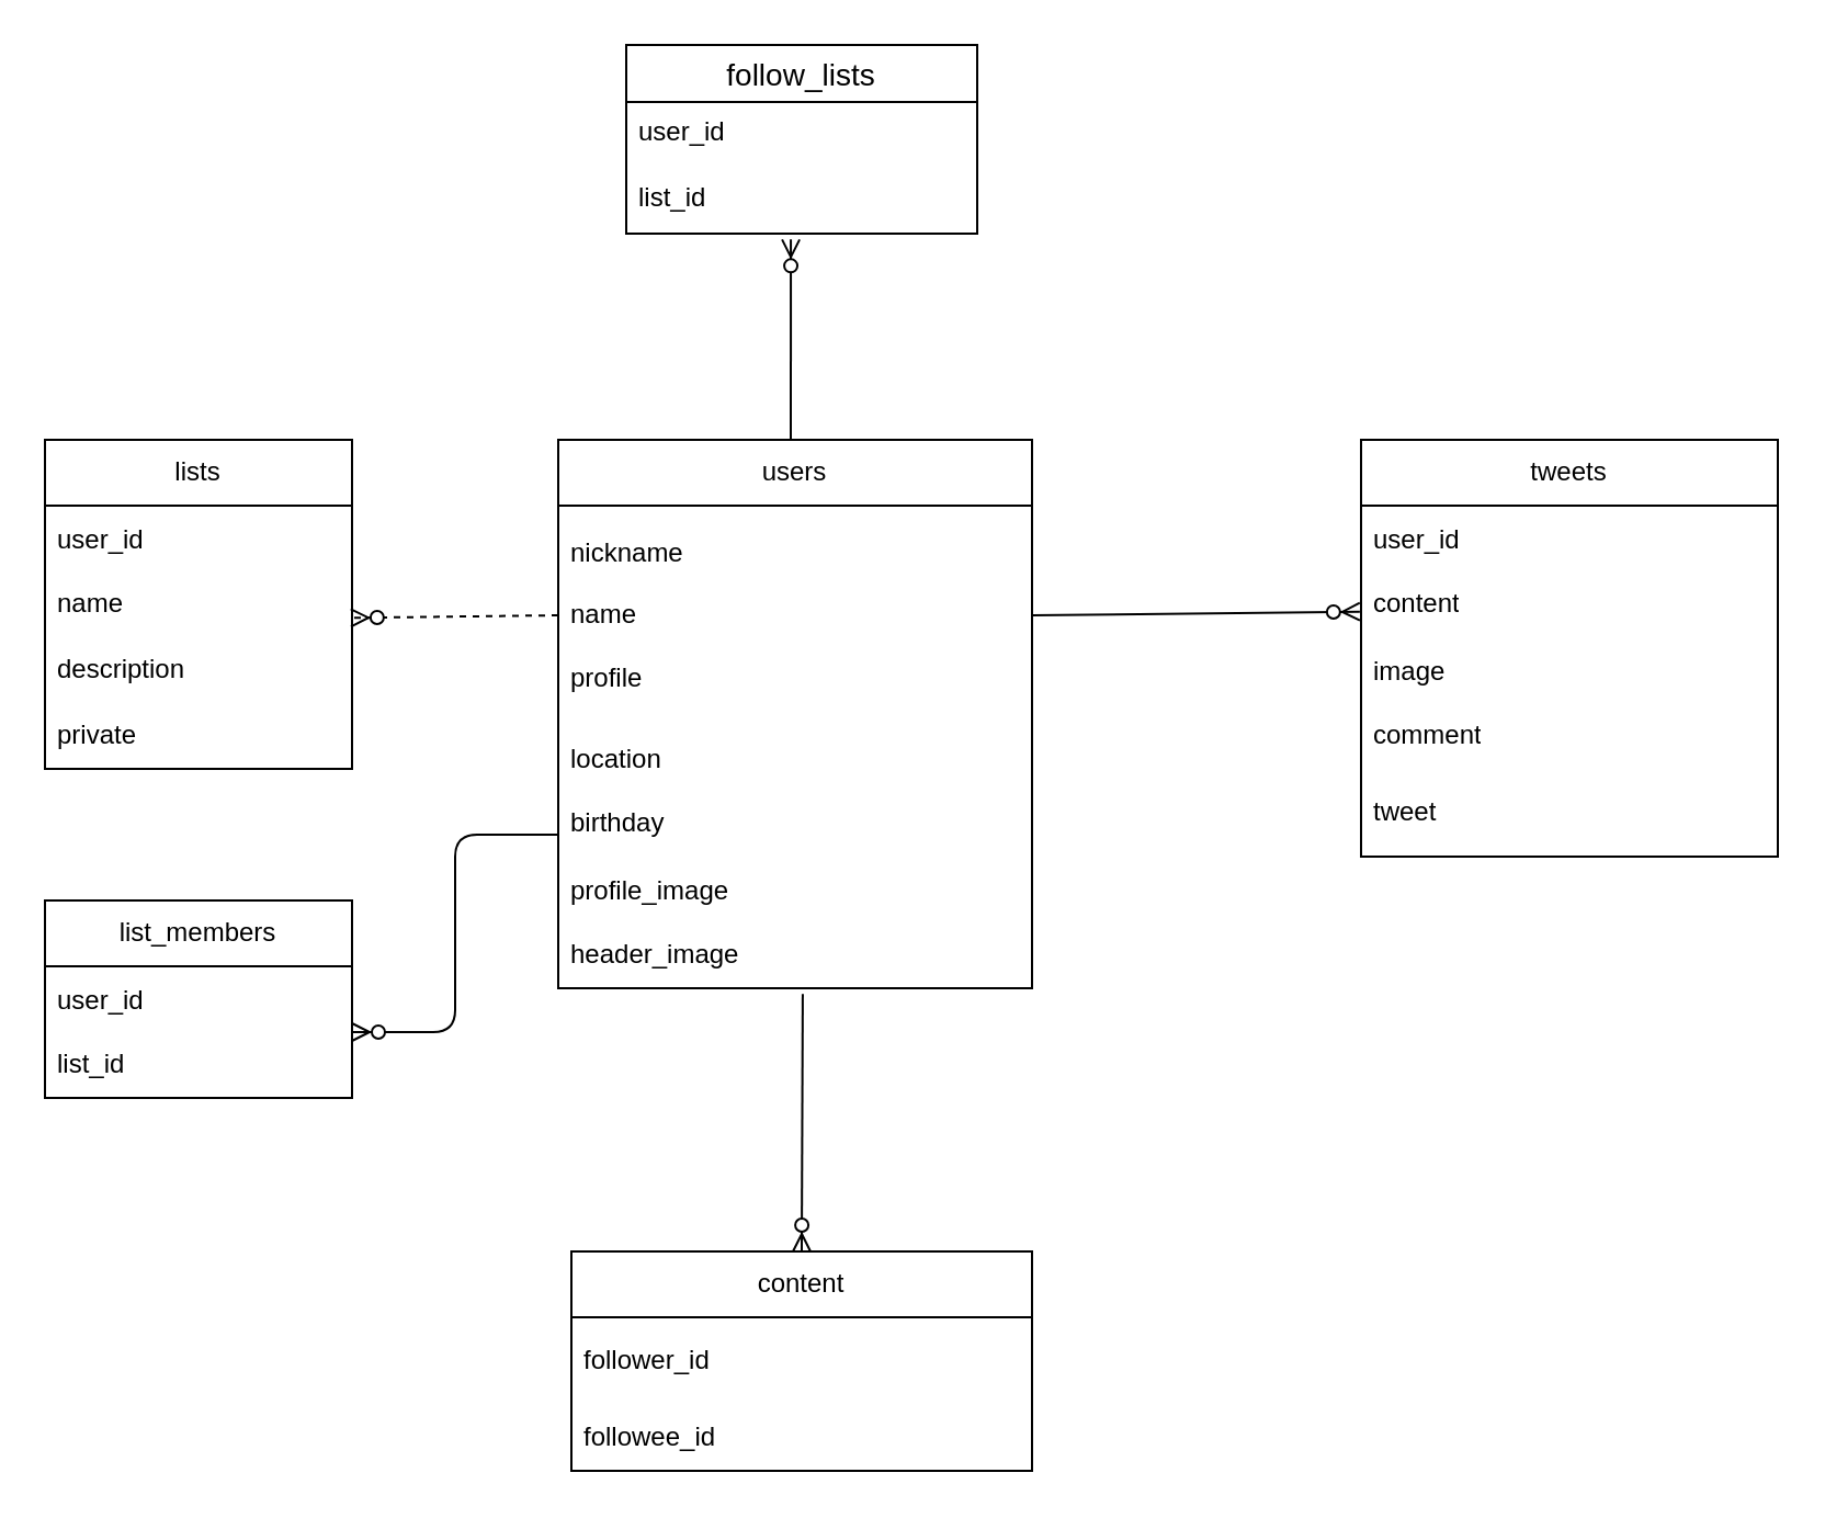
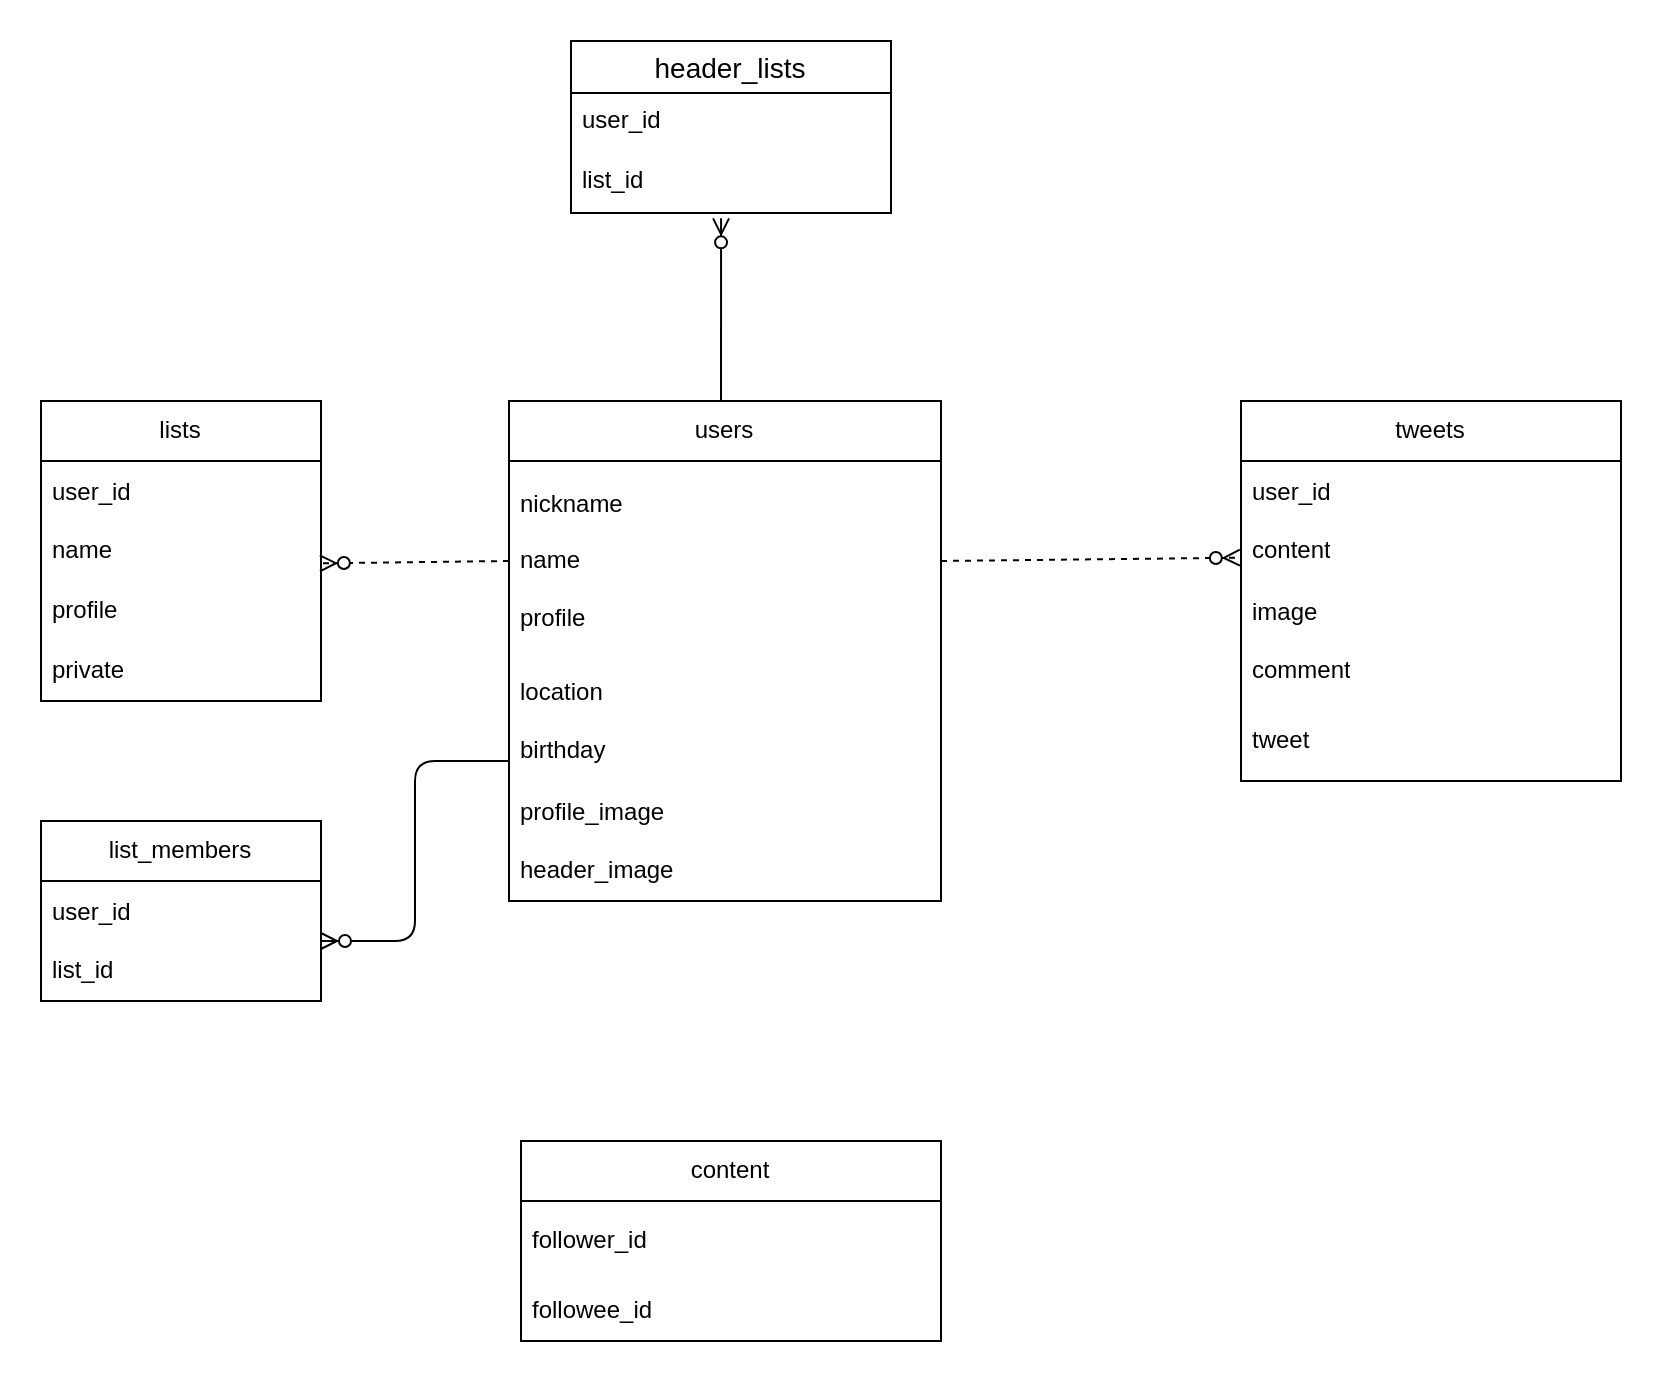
- <mxCell id="12" value="follow_lists" style="swimlane;fontStyle=0;childLayout=stackLayout;horizontal=1;startSize=26;horizontalStack=0;resizeParent=1;resizeParentMax=0;resizeLast=0;collapsible=1;marginBottom=0;align=center;fontSize=14;" parent="1" vertex="1"><mxGeometry x="285" y="20" width="160" height="86" as="geometry" /></mxCell>
+ <mxCell id="12" value="header_lists" style="swimlane;fontStyle=0;childLayout=stackLayout;horizontal=1;startSize=26;horizontalStack=0;resizeParent=1;resizeParentMax=0;resizeLast=0;collapsible=1;marginBottom=0;align=center;fontSize=14;" parent="1" vertex="1"><mxGeometry x="285" y="20" width="160" height="86" as="geometry" /></mxCell>
- <mxCell id="11" value="" style="fontSize=12;html=1;endArrow=ERzeroToMany;endFill=1;entryX=-0.003;entryY=0.806;entryDx=0;entryDy=0;entryPerimeter=0;exitX=1;exitY=0.5;exitDx=0;exitDy=0;" parent="1" source="4" target="8" edge="1"><mxGeometry width="100" height="100" relative="1" as="geometry"><mxPoint x="510" y="280" as="sourcePoint" /><mxPoint x="516.05" y="405.982" as="targetPoint" /></mxGeometry></mxCell>
+ <mxCell id="11" value="" style="fontSize=12;html=1;endArrow=ERzeroToMany;endFill=1;entryX=-0.003;entryY=0.806;entryDx=0;entryDy=0;entryPerimeter=0;exitX=1;exitY=0.5;exitDx=0;exitDy=0;dashed=1;" parent="1" source="4" target="8" edge="1"><mxGeometry width="100" height="100" relative="1" as="geometry"><mxPoint x="510" y="280" as="sourcePoint" /><mxPoint x="516.05" y="405.982" as="targetPoint" /></mxGeometry></mxCell>
- <mxCell id="18" value="description" style="text;strokeColor=none;fillColor=none;align=left;verticalAlign=middle;spacingLeft=4;spacingRight=4;overflow=hidden;points=[[0,0.5],[1,0.5]];portConstraint=eastwest;rotatable=0;whiteSpace=wrap;html=1;" parent="16" vertex="1"><mxGeometry y="90" width="140" height="30" as="geometry" /></mxCell>
+ <mxCell id="18" value="profile" style="text;strokeColor=none;fillColor=none;align=left;verticalAlign=middle;spacingLeft=4;spacingRight=4;overflow=hidden;points=[[0,0.5],[1,0.5]];portConstraint=eastwest;rotatable=0;whiteSpace=wrap;html=1;" parent="16" vertex="1"><mxGeometry y="90" width="140" height="30" as="geometry" /></mxCell>
- <mxCell id="27" value="" style="fontSize=12;html=1;endArrow=ERzeroToMany;endFill=1;exitX=0.516;exitY=1.044;exitDx=0;exitDy=0;entryX=0.5;entryY=0;entryDx=0;entryDy=0;exitPerimeter=0;" parent="1" source="6" target="24" edge="1"><mxGeometry width="100" height="100" relative="1" as="geometry"><mxPoint x="409.28" y="480" as="sourcePoint" /><mxPoint x="314.72" y="481.18" as="targetPoint" /></mxGeometry></mxCell>
